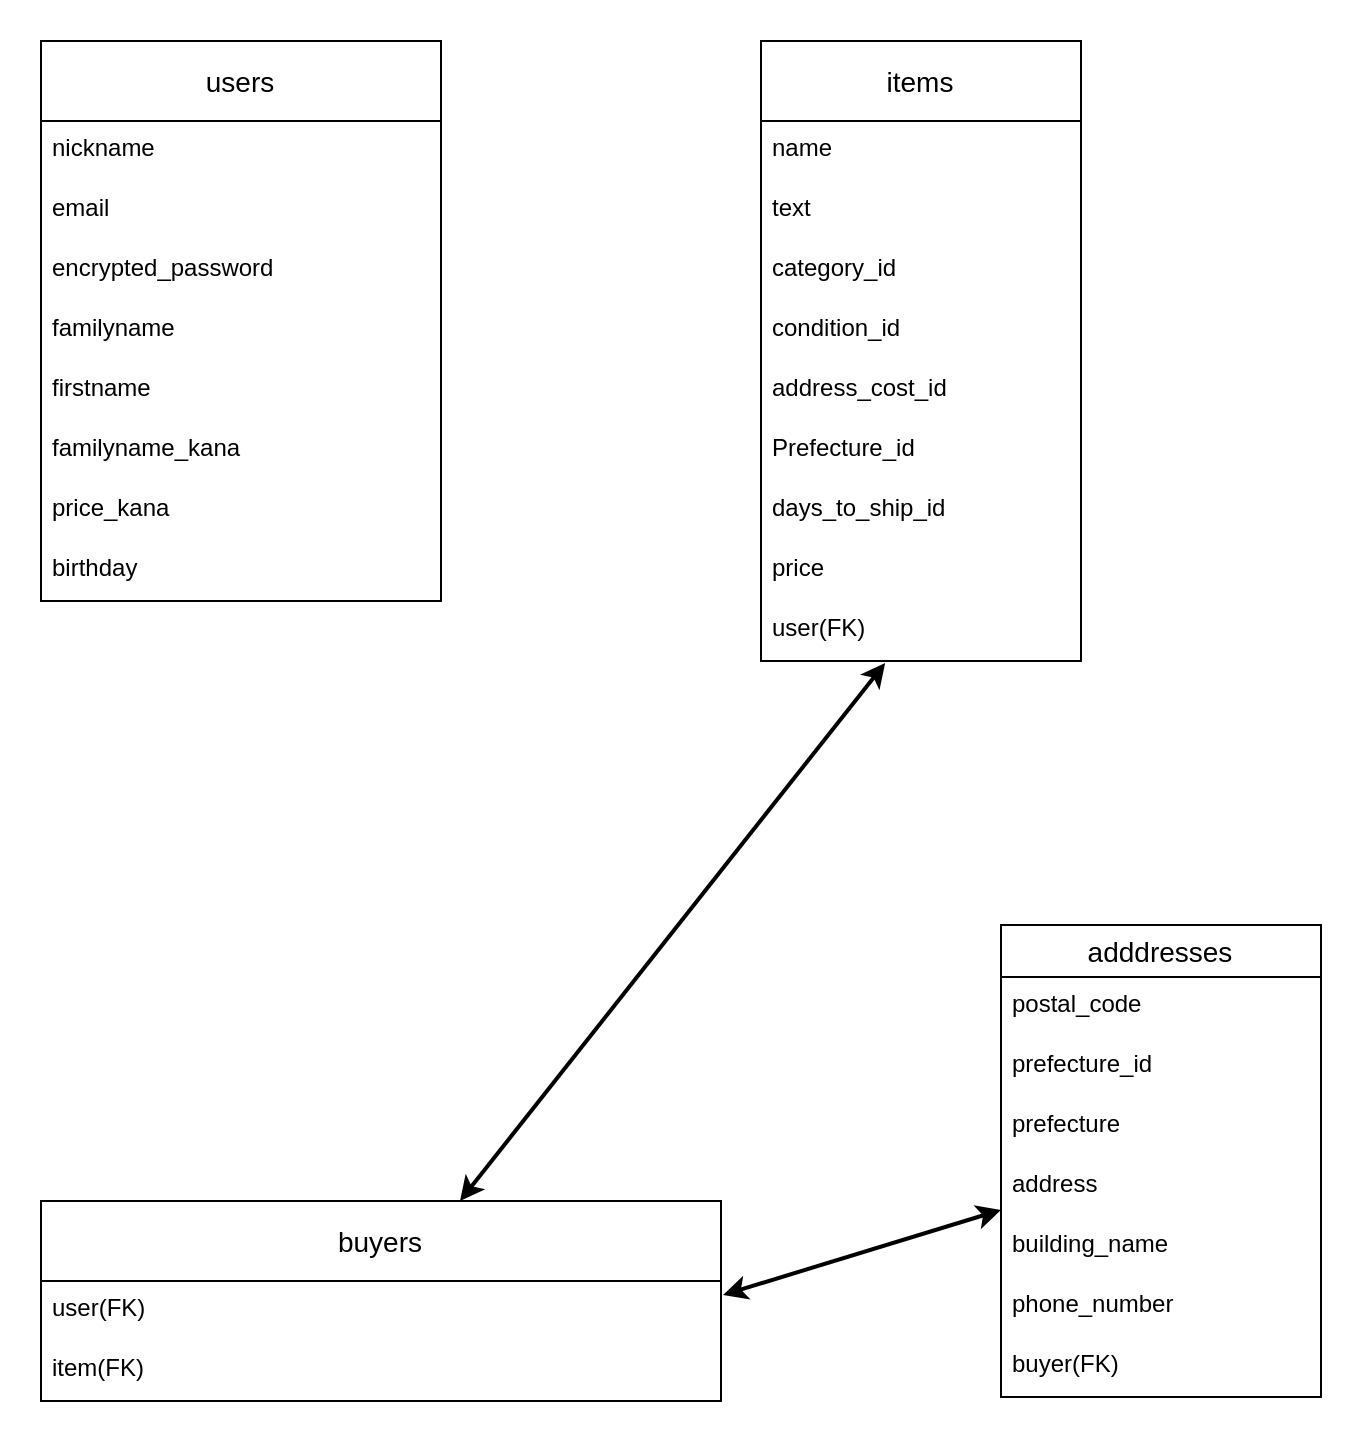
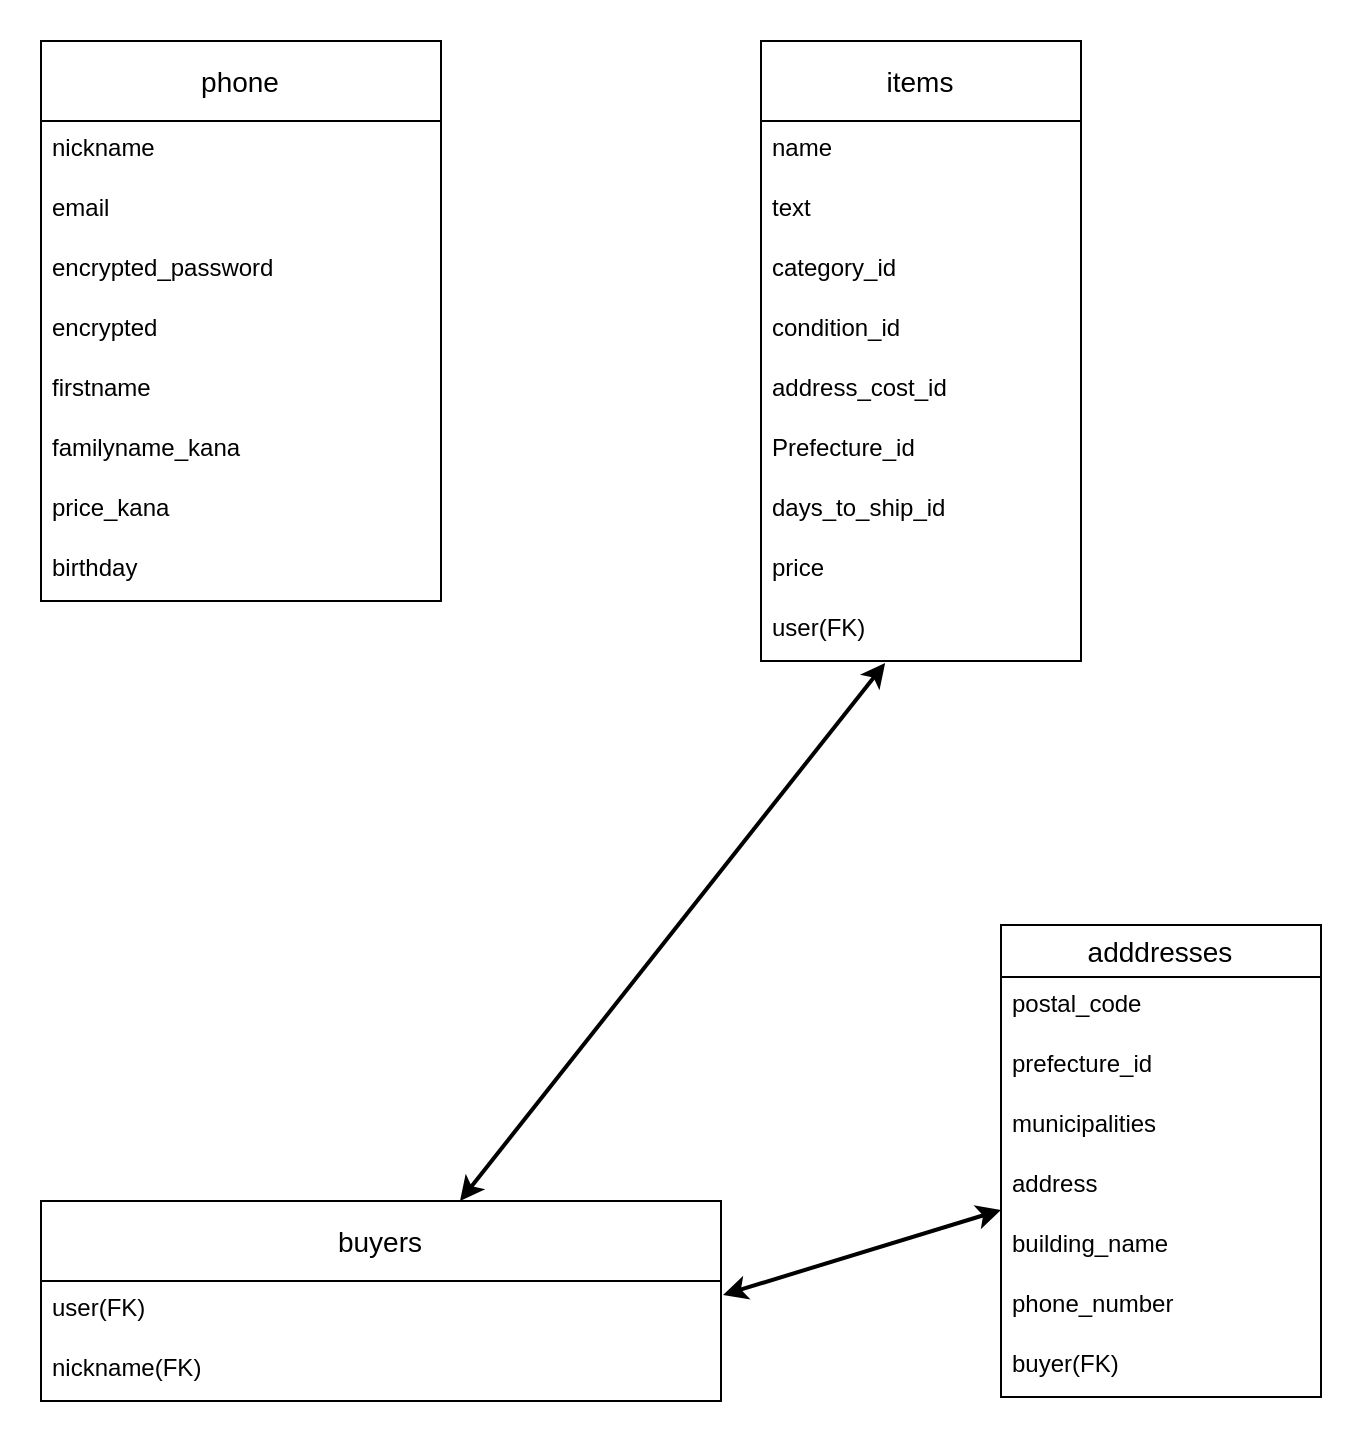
- <mxCell id="2" value="users" style="swimlane;fontStyle=0;childLayout=stackLayout;horizontal=1;startSize=40;horizontalStack=0;resizeParent=1;resizeParentMax=0;resizeLast=0;collapsible=1;marginBottom=0;align=center;fontSize=14;strokeWidth=1;verticalAlign=middle;" vertex="1" parent="1"><mxGeometry x="20" y="20" width="200" height="280" as="geometry"><mxRectangle x="160" y="160" width="50" height="26" as="alternateBounds" /></mxGeometry></mxCell>
+ <mxCell id="2" value="phone" style="swimlane;fontStyle=0;childLayout=stackLayout;horizontal=1;startSize=40;horizontalStack=0;resizeParent=1;resizeParentMax=0;resizeLast=0;collapsible=1;marginBottom=0;align=center;fontSize=14;strokeWidth=1;verticalAlign=middle;" vertex="1" parent="1"><mxGeometry x="20" y="20" width="200" height="280" as="geometry"><mxRectangle x="160" y="160" width="50" height="26" as="alternateBounds" /></mxGeometry></mxCell>
- <mxCell id="6" value="familyname " style="text;strokeColor=none;fillColor=none;spacingLeft=4;spacingRight=4;overflow=hidden;rotatable=0;points=[[0,0.5],[1,0.5]];portConstraint=eastwest;fontSize=12;" vertex="1" parent="2"><mxGeometry y="130" width="200" height="30" as="geometry" /></mxCell>
+ <mxCell id="6" value="encrypted " style="text;strokeColor=none;fillColor=none;spacingLeft=4;spacingRight=4;overflow=hidden;rotatable=0;points=[[0,0.5],[1,0.5]];portConstraint=eastwest;fontSize=12;" vertex="1" parent="2"><mxGeometry y="130" width="200" height="30" as="geometry" /></mxCell>
- <mxCell id="29" value="prefecture" style="text;strokeColor=none;fillColor=none;spacingLeft=4;spacingRight=4;overflow=hidden;rotatable=0;points=[[0,0.5],[1,0.5]];portConstraint=eastwest;fontSize=12;" vertex="1" parent="26"><mxGeometry y="86" width="160" height="30" as="geometry" /></mxCell>
+ <mxCell id="29" value="municipalities" style="text;strokeColor=none;fillColor=none;spacingLeft=4;spacingRight=4;overflow=hidden;rotatable=0;points=[[0,0.5],[1,0.5]];portConstraint=eastwest;fontSize=12;" vertex="1" parent="26"><mxGeometry y="86" width="160" height="30" as="geometry" /></mxCell>
- <mxCell id="24" value="item(FK)" style="text;strokeColor=none;fillColor=none;spacingLeft=4;spacingRight=4;overflow=hidden;rotatable=0;points=[[0,0.5],[1,0.5]];portConstraint=eastwest;fontSize=12;" vertex="1" parent="22"><mxGeometry y="70" width="340" height="30" as="geometry" /></mxCell>
+ <mxCell id="24" value="nickname(FK)" style="text;strokeColor=none;fillColor=none;spacingLeft=4;spacingRight=4;overflow=hidden;rotatable=0;points=[[0,0.5],[1,0.5]];portConstraint=eastwest;fontSize=12;" vertex="1" parent="22"><mxGeometry y="70" width="340" height="30" as="geometry" /></mxCell>
